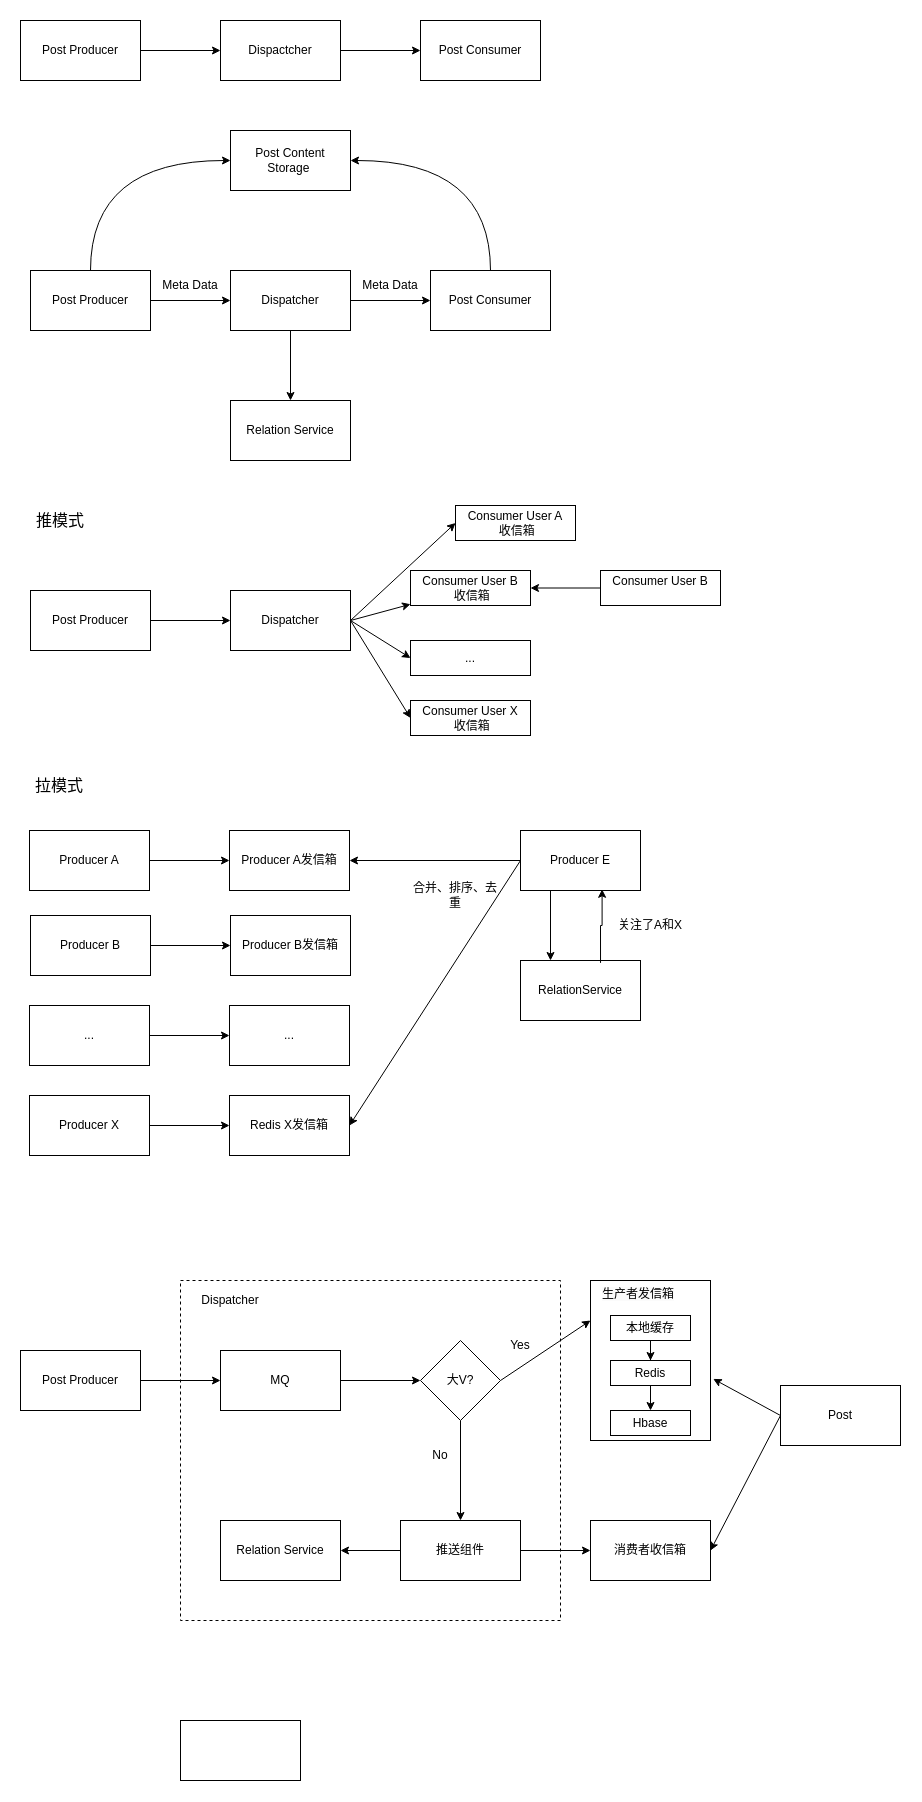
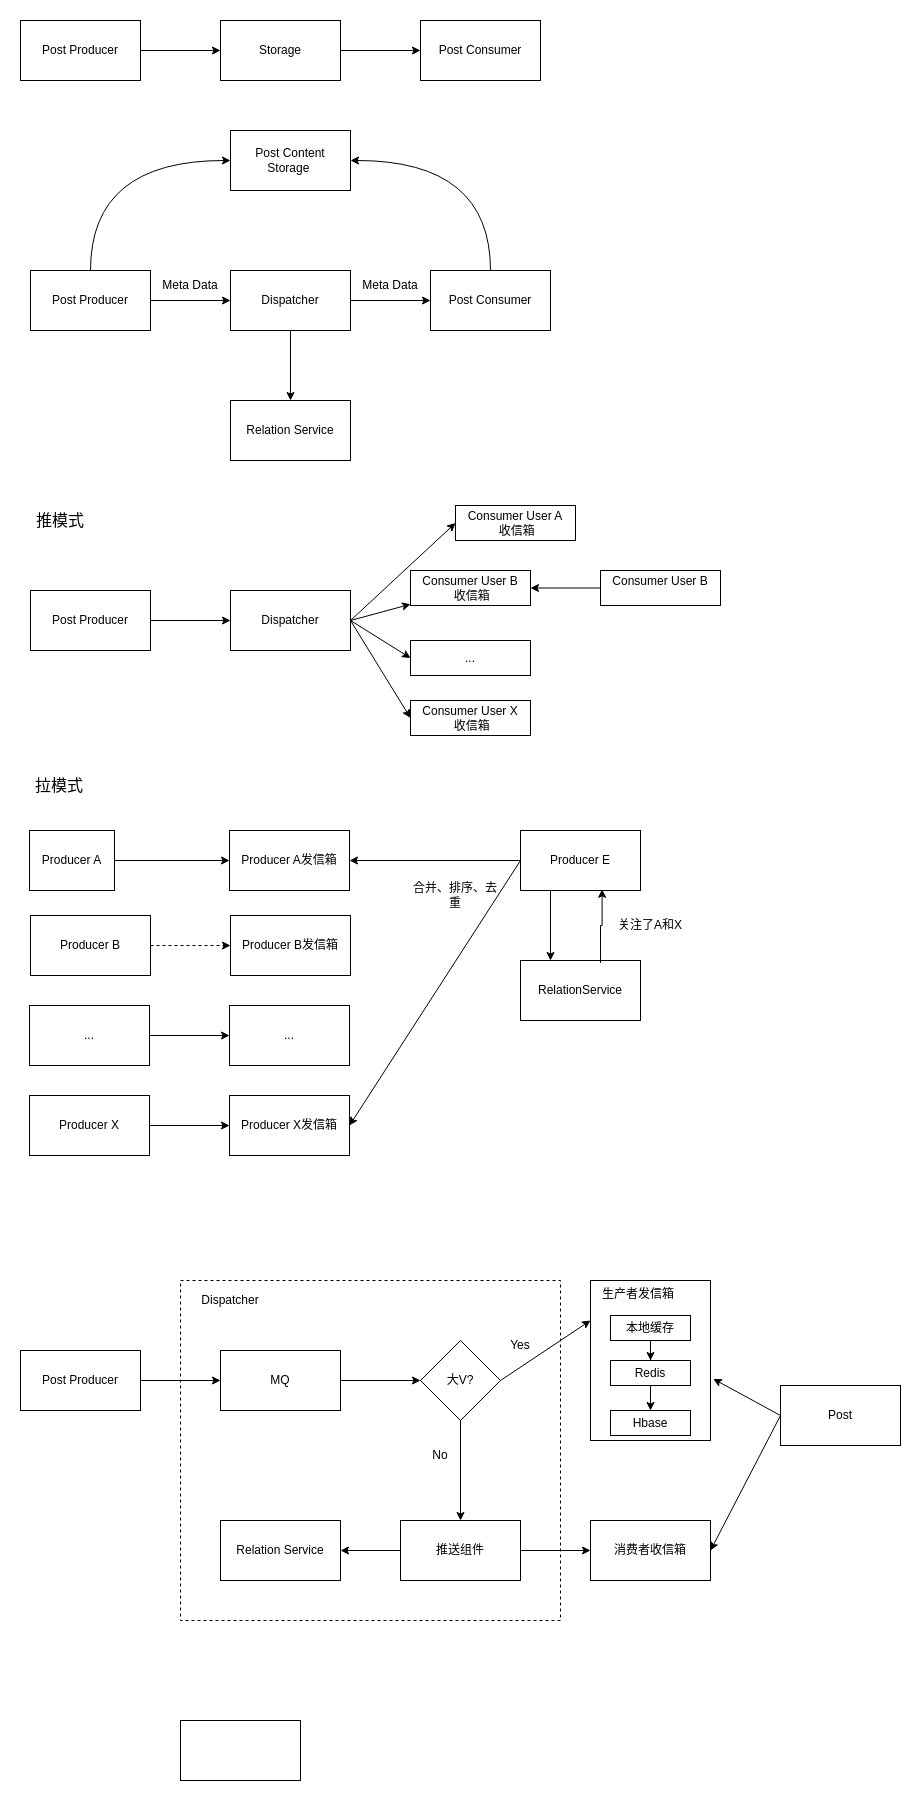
- <mxCell id="6" value="Dispactcher" style="whiteSpace=wrap;html=1;rounded=0;" vertex="1" parent="1"><mxGeometry x="220" y="20" width="120" height="60" as="geometry" /></mxCell>
+ <mxCell id="6" value="Storage" style="whiteSpace=wrap;html=1;rounded=0;" vertex="1" parent="1"><mxGeometry x="220" y="20" width="120" height="60" as="geometry" /></mxCell>
- <mxCell id="35" value="Producer A" style="rounded=0;whiteSpace=wrap;html=1;" vertex="1" parent="1"><mxGeometry x="29" y="830" width="120" height="60" as="geometry" /></mxCell>
+ <mxCell id="35" value="Producer A" style="rounded=0;whiteSpace=wrap;html=1;" vertex="1" parent="1"><mxGeometry x="29" y="830" width="85" height="60" as="geometry" /></mxCell>
- <mxCell id="38" value="" style="edgeStyle=orthogonalEdgeStyle;rounded=0;orthogonalLoop=1;jettySize=auto;html=1;" edge="1" source="39" target="40" parent="1"><mxGeometry relative="1" as="geometry" /></mxCell>
+ <mxCell id="38" value="" style="edgeStyle=orthogonalEdgeStyle;rounded=0;orthogonalLoop=1;jettySize=auto;html=1;dashed=1;" edge="1" source="39" target="40" parent="1"><mxGeometry relative="1" as="geometry" /></mxCell>
- <mxCell id="46" value="Redis X发信箱" style="rounded=0;whiteSpace=wrap;html=1;" vertex="1" parent="1"><mxGeometry x="229" y="1095" width="120" height="60" as="geometry" /></mxCell>
+ <mxCell id="46" value="Producer X发信箱" style="rounded=0;whiteSpace=wrap;html=1;" vertex="1" parent="1"><mxGeometry x="229" y="1095" width="120" height="60" as="geometry" /></mxCell>
